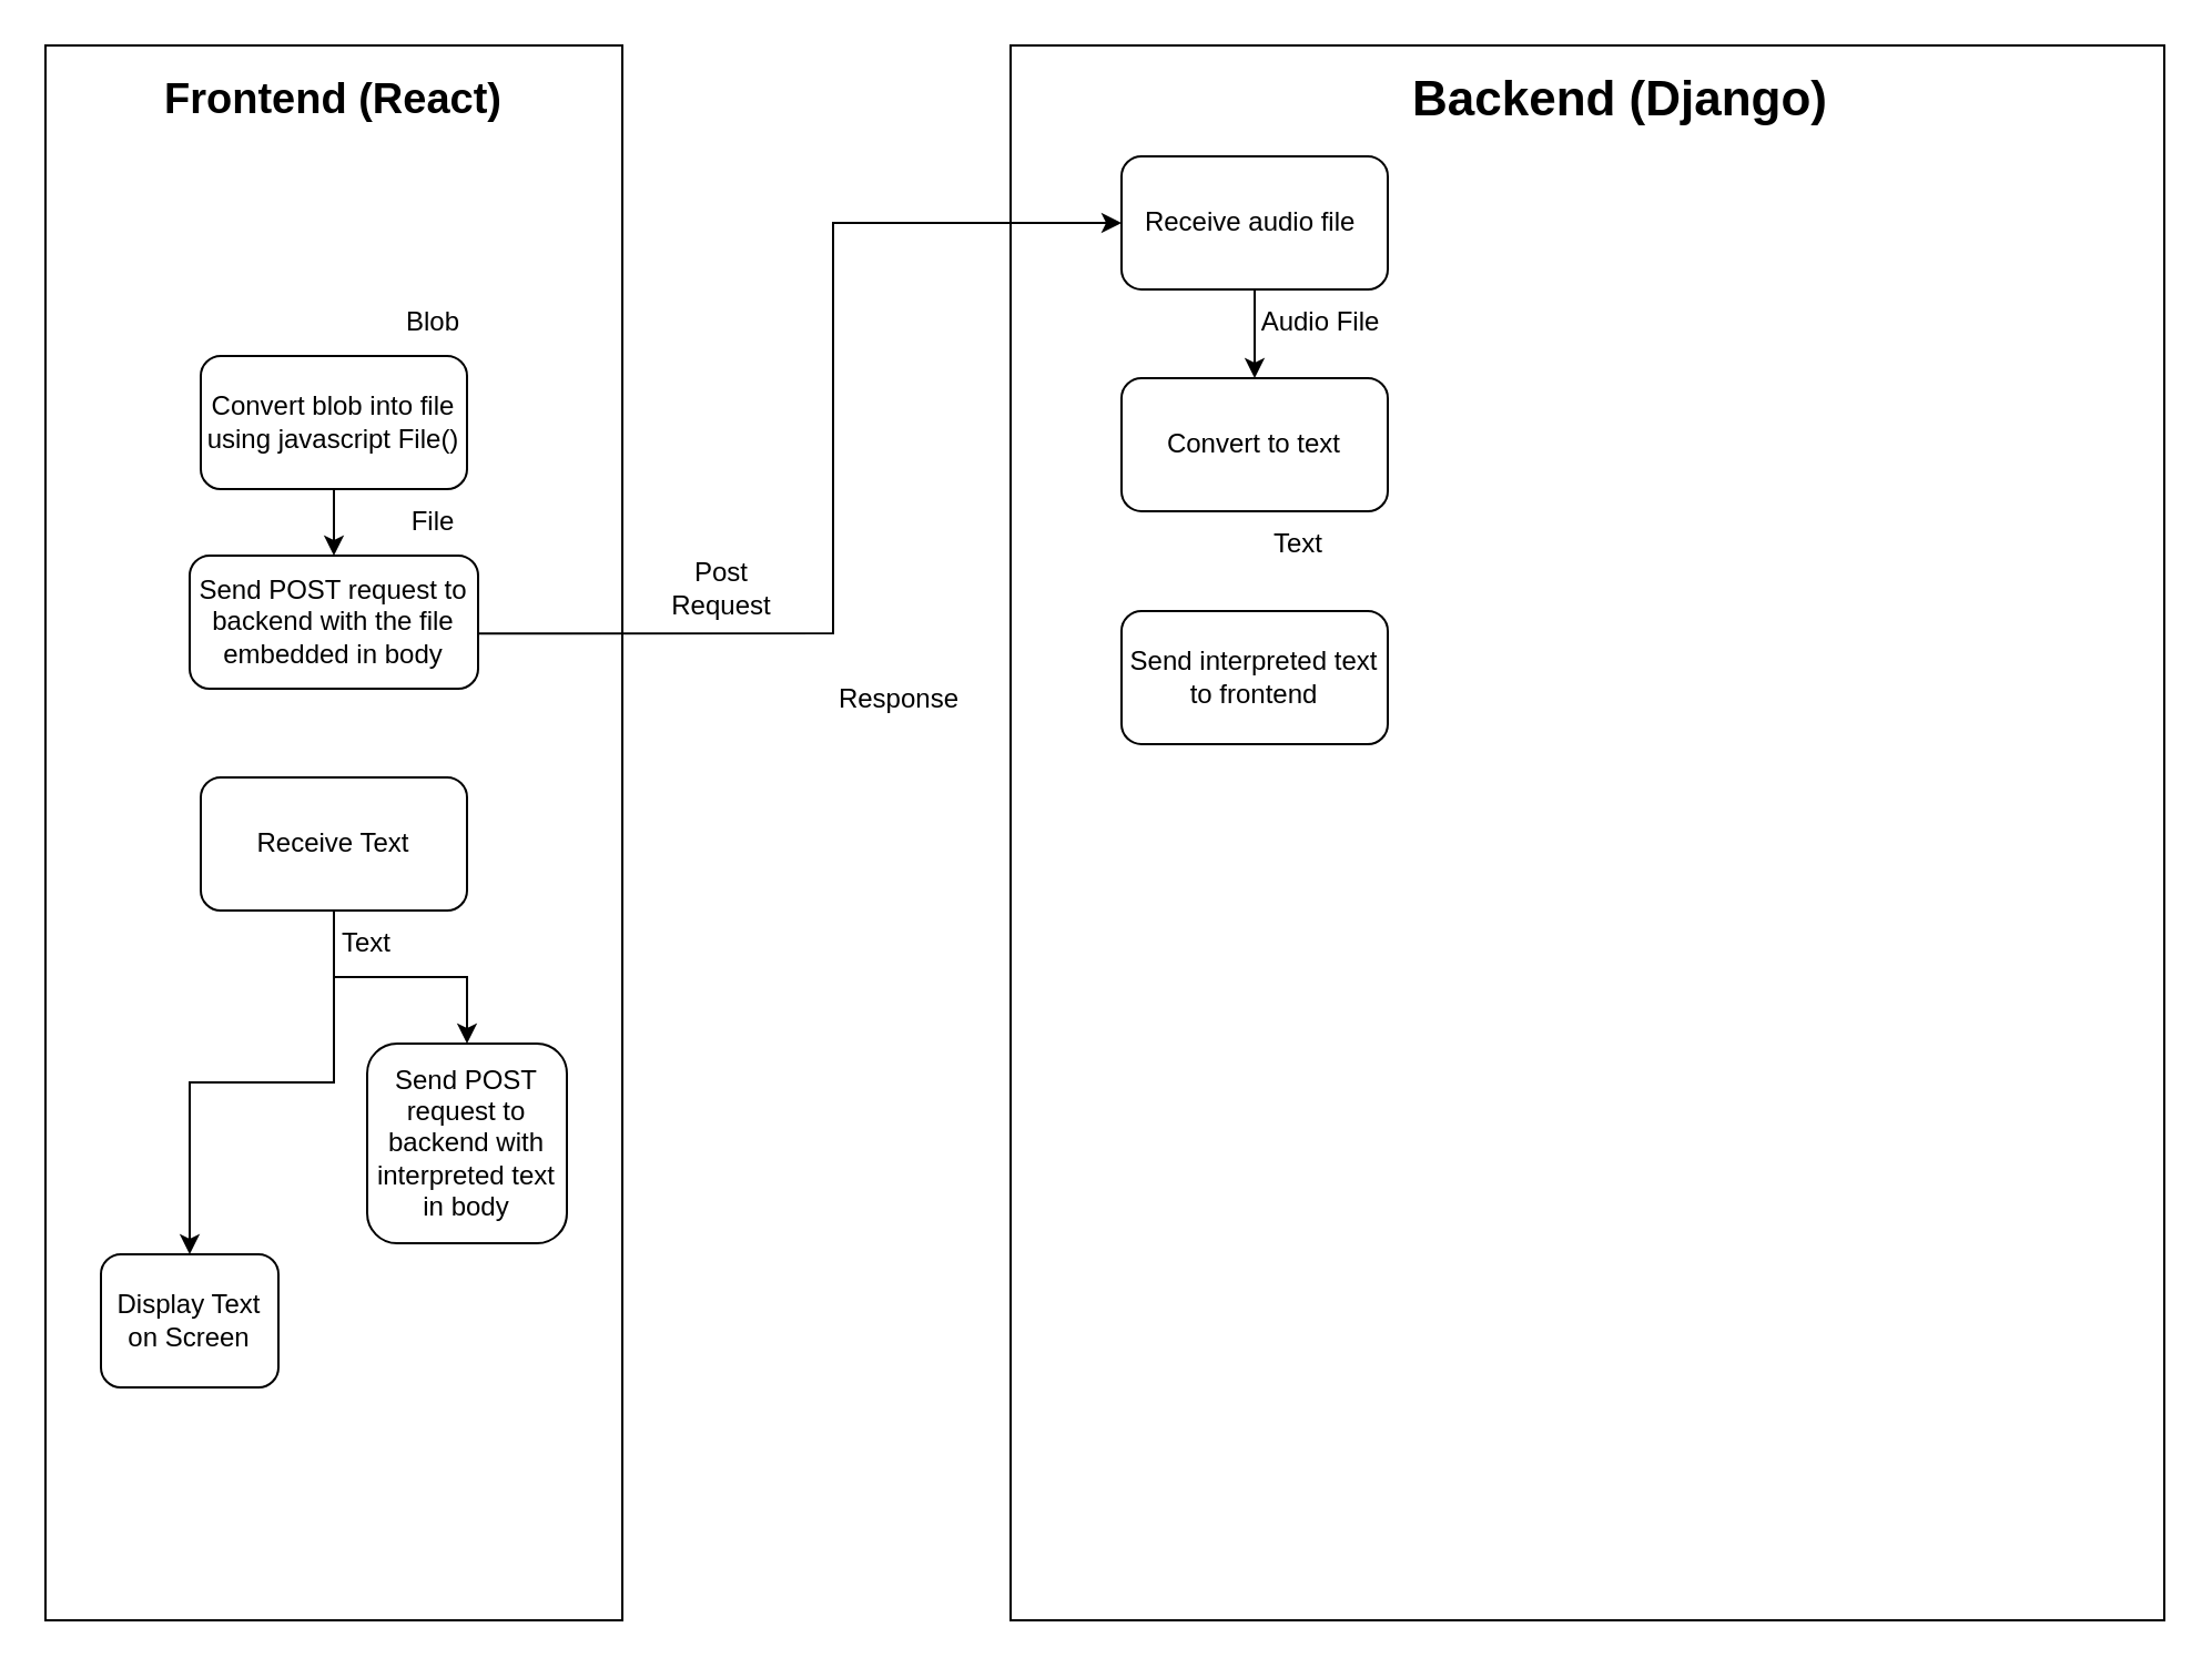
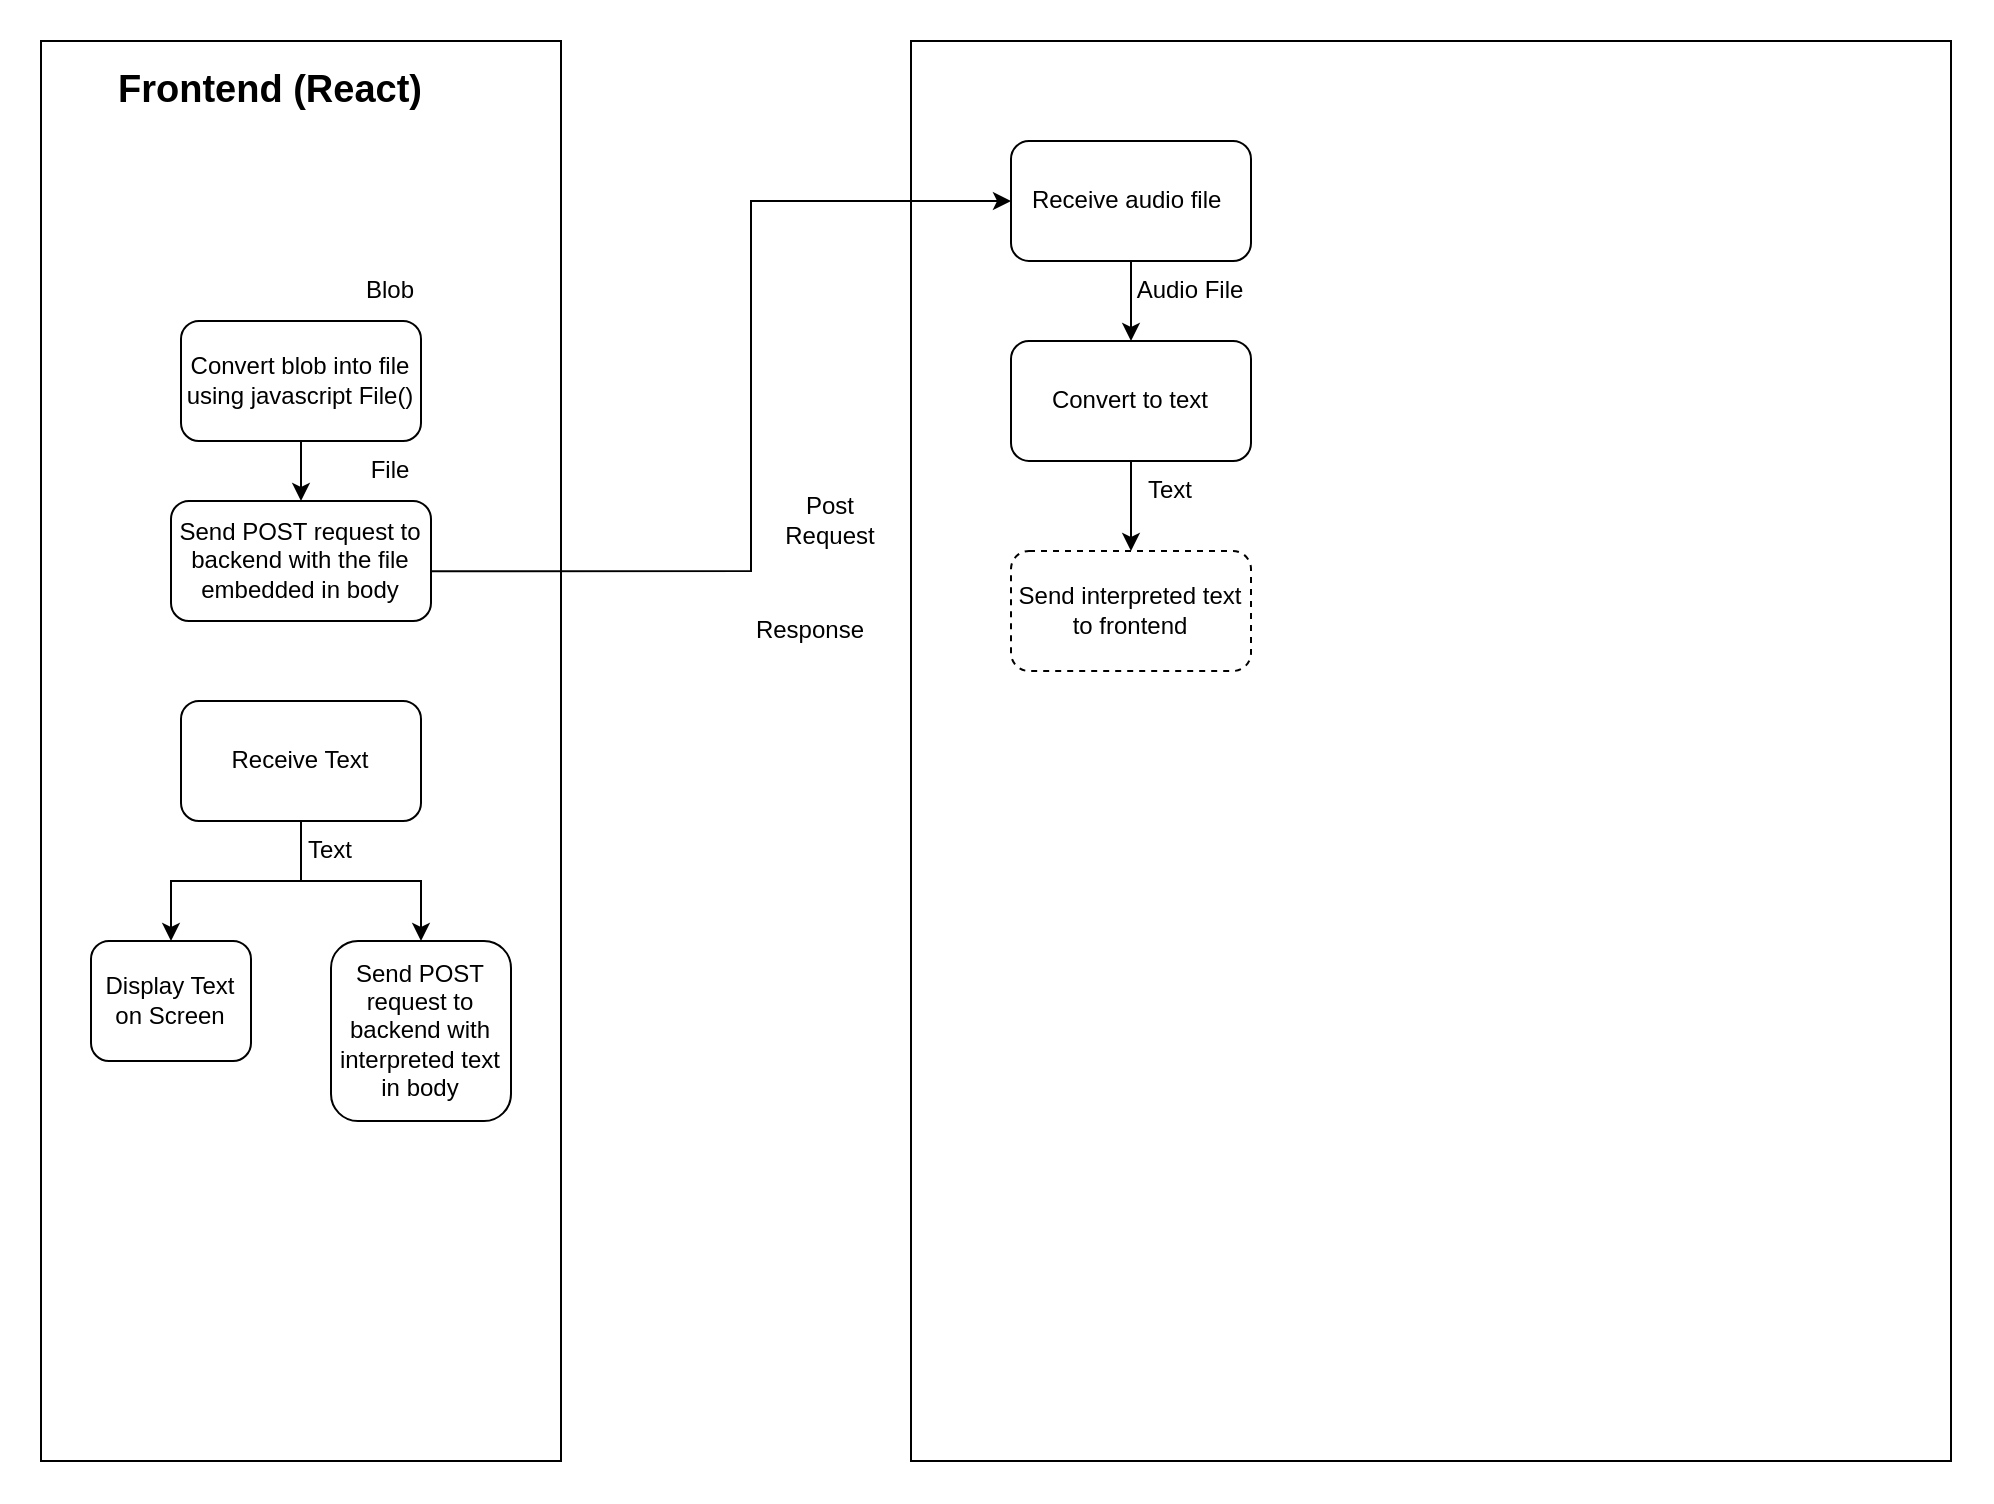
- <mxCell id="3" value="Frontend (React)" style="text;html=1;strokeColor=none;fillColor=none;align=center;verticalAlign=middle;whiteSpace=wrap;rounded=0;fontStyle=1;fontSize=19;" parent="1" vertex="1"><mxGeometry x="70" y="30" width="160" height="30" as="geometry" /></mxCell>
+ <mxCell id="3" value="Frontend (React)" style="text;html=1;strokeColor=none;fillColor=none;align=center;verticalAlign=middle;whiteSpace=wrap;rounded=0;fontStyle=1;fontSize=19;" parent="1" vertex="1"><mxGeometry x="55" y="30" width="160" height="30" as="geometry" /></mxCell>
- <mxCell id="10" value="&lt;b&gt;&lt;font style=&quot;font-size: 22px;&quot;&gt;Backend (Django)&lt;/font&gt;&lt;/b&gt;" style="text;html=1;strokeColor=none;fillColor=none;align=center;verticalAlign=middle;whiteSpace=wrap;rounded=0;" vertex="1" parent="1"><mxGeometry x="595" y="30" width="270" height="30" as="geometry" /></mxCell>
+ <mxCell id="14" style="edgeStyle=orthogonalEdgeStyle;rounded=0;orthogonalLoop=1;jettySize=auto;html=1;exitX=0.5;exitY=1;exitDx=0;exitDy=0;entryX=0.5;entryY=0;entryDx=0;entryDy=0;" edge="1" parent="1" source="15" target="18"><mxGeometry relative="1" as="geometry" /></mxCell>
- <mxCell id="13" value="Post Request" style="text;html=1;strokeColor=none;fillColor=none;align=center;verticalAlign=middle;whiteSpace=wrap;rounded=0;" vertex="1" parent="1"><mxGeometry x="295" y="250" width="60" height="30" as="geometry" /></mxCell>
+ <mxCell id="13" value="Post Request" style="text;html=1;strokeColor=none;fillColor=none;align=center;verticalAlign=middle;whiteSpace=wrap;rounded=0;" vertex="1" parent="1"><mxGeometry x="385" y="245" width="60" height="30" as="geometry" /></mxCell>
- <mxCell id="18" value="Send interpreted text to frontend" style="rounded=1;whiteSpace=wrap;html=1;" vertex="1" parent="1"><mxGeometry x="505" y="275" width="120" height="60" as="geometry" /></mxCell>
+ <mxCell id="18" value="Send interpreted text to frontend" style="rounded=1;whiteSpace=wrap;html=1;dashed=1;" vertex="1" parent="1"><mxGeometry x="505" y="275" width="120" height="60" as="geometry" /></mxCell>
- <mxCell id="23" value="Display Text on Screen" style="rounded=1;whiteSpace=wrap;html=1;" vertex="1" parent="1"><mxGeometry x="45" y="565" width="80" height="60" as="geometry" /></mxCell>
+ <mxCell id="23" value="Display Text on Screen" style="rounded=1;whiteSpace=wrap;html=1;" vertex="1" parent="1"><mxGeometry y="470" width="80" height="60" as="geometry" x="45" /></mxCell>
